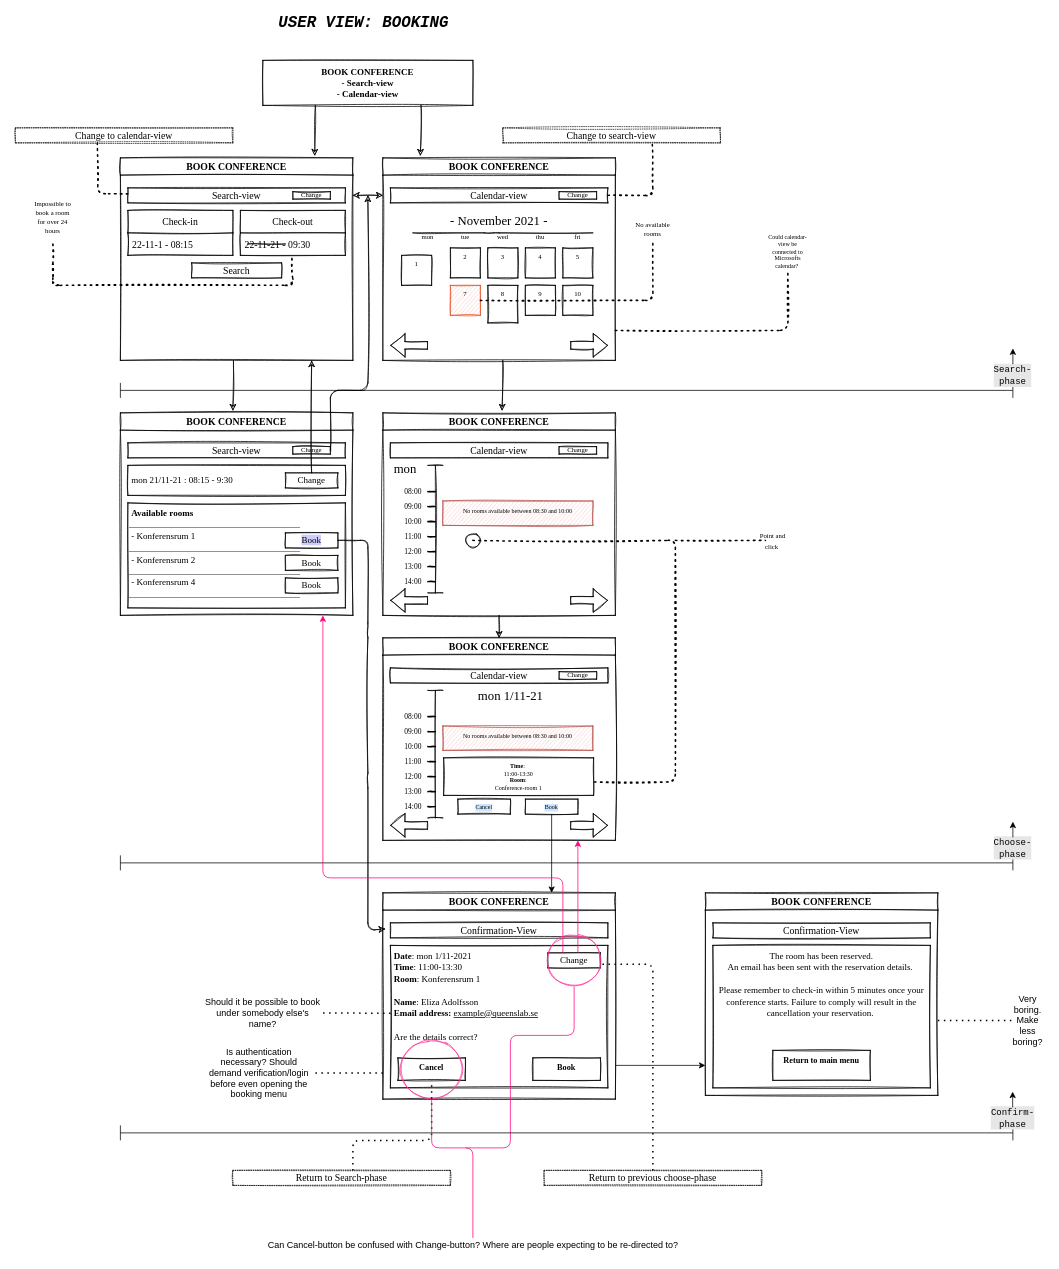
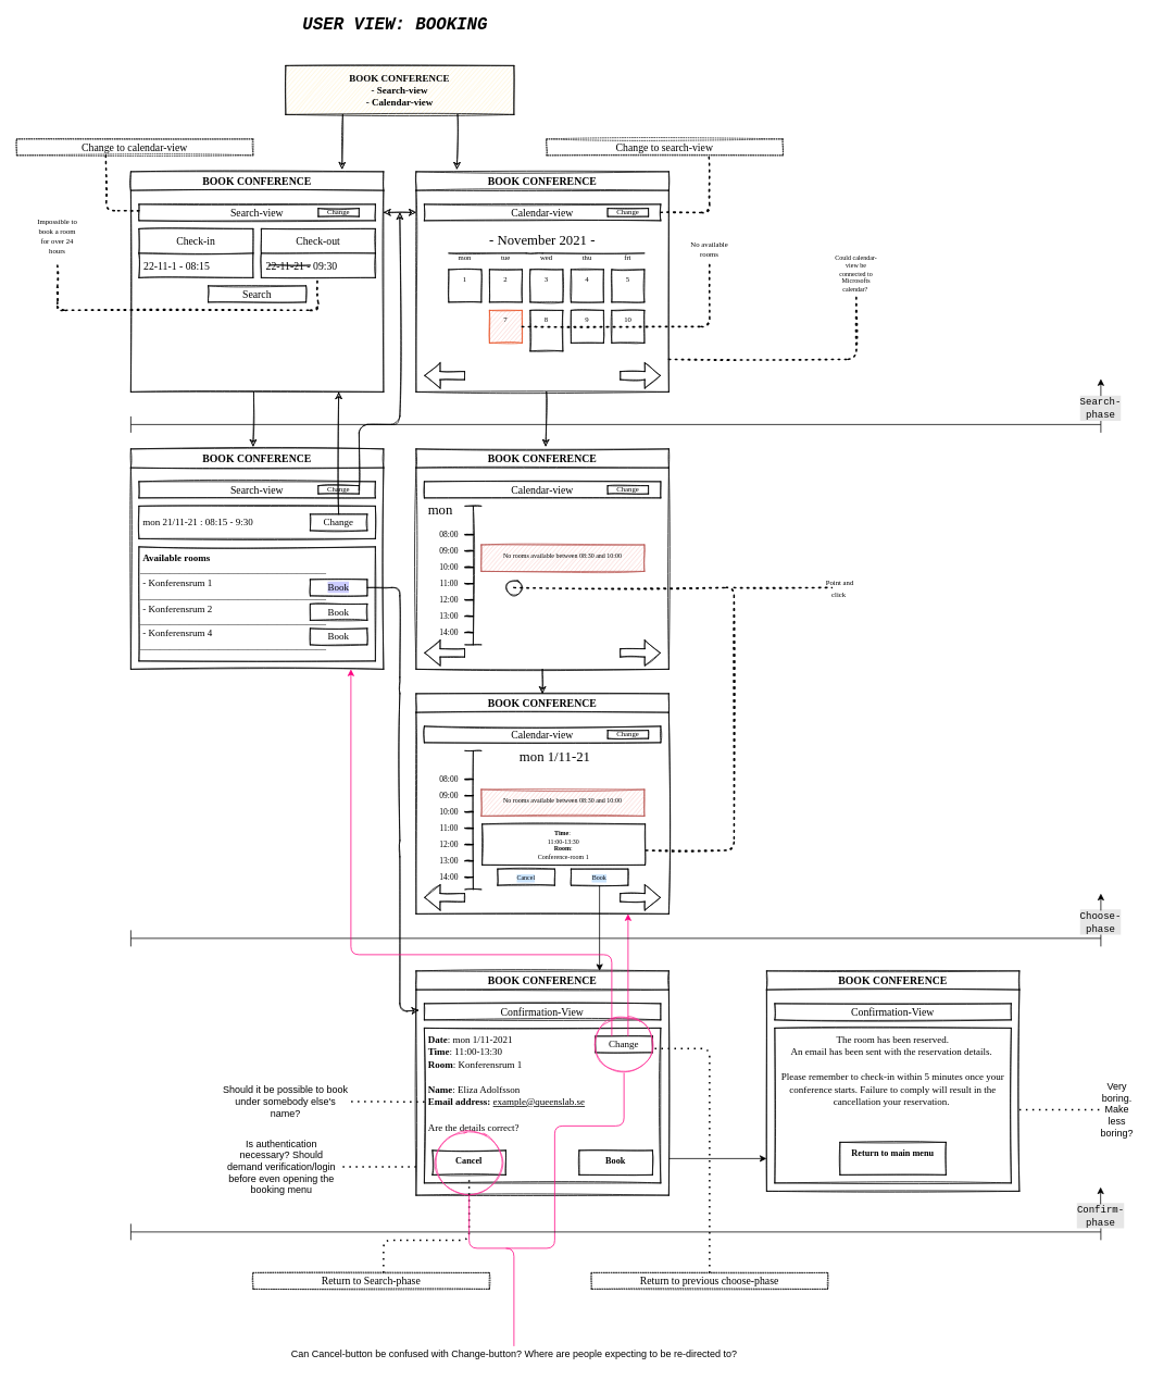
- <mxCell id="32" value="&lt;font face=&quot;Verdana&quot;&gt;&lt;b&gt;BOOK CONFERENCE&lt;br&gt;- Search-view&lt;br&gt;- Calendar-view&lt;br&gt;&lt;/b&gt;&lt;/font&gt;" style="rounded=0;whiteSpace=wrap;html=1;glass=0;sketch=1;" parent="1" vertex="1"><mxGeometry x="350" y="80" width="280" height="60" as="geometry" /></mxCell>
+ <mxCell id="32" value="&lt;font face=&quot;Verdana&quot;&gt;&lt;b&gt;BOOK CONFERENCE&lt;br&gt;- Search-view&lt;br&gt;- Calendar-view&lt;br&gt;&lt;/b&gt;&lt;/font&gt;" style="rounded=0;whiteSpace=wrap;html=1;glass=0;sketch=1;fillColor=#fff2cc;" parent="1" vertex="1"><mxGeometry x="350" y="80" width="280" height="60" as="geometry" /></mxCell>
- <mxCell id="7" value="1" style="rounded=0;whiteSpace=wrap;html=1;fontFamily=Verdana;fontSize=9;fontColor=#000000;fillColor=none;align=center;verticalAlign=top;sketch=1;" parent="2" vertex="1"><mxGeometry x="25" y="130" width="40" height="40" as="geometry" /></mxCell>
+ <mxCell id="7" value="1" style="rounded=0;whiteSpace=wrap;html=1;fontFamily=Verdana;fontSize=9;fontColor=#000000;fillColor=none;align=center;verticalAlign=top;sketch=1;" parent="2" vertex="1"><mxGeometry x="40" y="120" width="40" height="40" as="geometry" /></mxCell>
